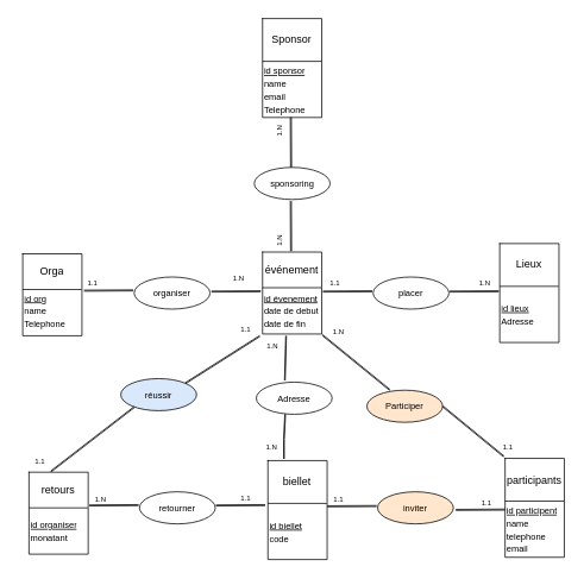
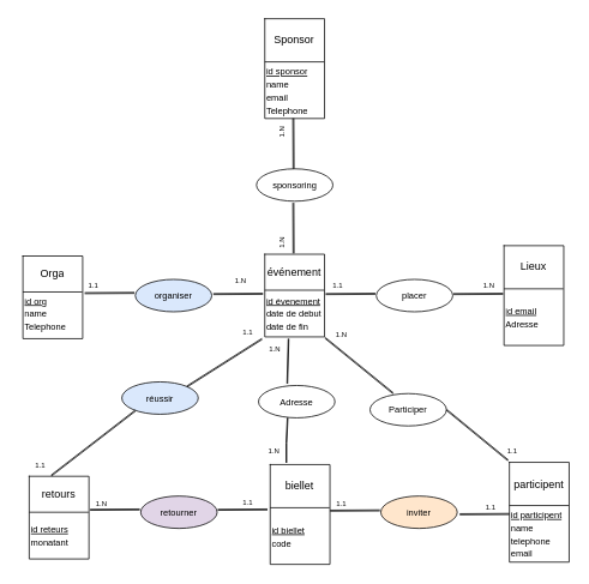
- <mxCell id="32" value="organiser" style="ellipse;whiteSpace=wrap;html=1;align=center;newEdgeStyle={&quot;edgeStyle&quot;:&quot;entityRelationEdgeStyle&quot;,&quot;startArrow&quot;:&quot;none&quot;,&quot;endArrow&quot;:&quot;none&quot;,&quot;segment&quot;:10,&quot;curved&quot;:1,&quot;sourcePerimeterSpacing&quot;:0,&quot;targetPerimeterSpacing&quot;:0};treeFolding=1;treeMoving=1;fontSize=10;" parent="1" vertex="1"><mxGeometry x="150" y="310" width="85" height="36" as="geometry" /></mxCell>
+ <mxCell id="32" value="organiser" style="ellipse;whiteSpace=wrap;html=1;align=center;newEdgeStyle={&quot;edgeStyle&quot;:&quot;entityRelationEdgeStyle&quot;,&quot;startArrow&quot;:&quot;none&quot;,&quot;endArrow&quot;:&quot;none&quot;,&quot;segment&quot;:10,&quot;curved&quot;:1,&quot;sourcePerimeterSpacing&quot;:0,&quot;targetPerimeterSpacing&quot;:0};treeFolding=1;treeMoving=1;fontSize=10;fillColor=#dae8fc;" parent="1" vertex="1"><mxGeometry x="150" y="310" width="85" height="36" as="geometry" /></mxCell>
- <mxCell id="21" value="&lt;div style=&quot;&quot;&gt;&lt;u style=&quot;background-color: initial; font-size: 10px;&quot;&gt;id lieux&lt;/u&gt;&lt;/div&gt;&lt;div style=&quot;&quot;&gt;&lt;span style=&quot;background-color: initial; font-size: 10px;&quot;&gt;Adresse&lt;/span&gt;&lt;/div&gt;" style="shape=partialRectangle;html=1;whiteSpace=wrap;connectable=0;overflow=hidden;fillColor=none;top=0;left=0;bottom=0;right=0;pointerEvents=1;align=left;" parent="20" vertex="1"><mxGeometry width="66" height="63" as="geometry"><mxRectangle width="66" height="63" as="alternateBounds" /></mxGeometry></mxCell>
+ <mxCell id="21" value="&lt;div style=&quot;&quot;&gt;&lt;u style=&quot;background-color: initial; font-size: 10px;&quot;&gt;id email&lt;/u&gt;&lt;/div&gt;&lt;div style=&quot;&quot;&gt;&lt;span style=&quot;background-color: initial; font-size: 10px;&quot;&gt;Adresse&lt;/span&gt;&lt;/div&gt;" style="shape=partialRectangle;html=1;whiteSpace=wrap;connectable=0;overflow=hidden;fillColor=none;top=0;left=0;bottom=0;right=0;pointerEvents=1;align=left;" parent="20" vertex="1"><mxGeometry width="66" height="63" as="geometry"><mxRectangle width="66" height="63" as="alternateBounds" /></mxGeometry></mxCell>
- <mxCell id="54" value="Participer" style="ellipse;whiteSpace=wrap;html=1;align=center;newEdgeStyle={&quot;edgeStyle&quot;:&quot;entityRelationEdgeStyle&quot;,&quot;startArrow&quot;:&quot;none&quot;,&quot;endArrow&quot;:&quot;none&quot;,&quot;segment&quot;:10,&quot;curved&quot;:1,&quot;sourcePerimeterSpacing&quot;:0,&quot;targetPerimeterSpacing&quot;:0};treeFolding=1;treeMoving=1;fontSize=10;fillColor=#ffe6cc;" parent="1" vertex="1"><mxGeometry x="411" y="437" width="85" height="36" as="geometry" /></mxCell>
+ <mxCell id="54" value="Participer" style="ellipse;whiteSpace=wrap;html=1;align=center;newEdgeStyle={&quot;edgeStyle&quot;:&quot;entityRelationEdgeStyle&quot;,&quot;startArrow&quot;:&quot;none&quot;,&quot;endArrow&quot;:&quot;none&quot;,&quot;segment&quot;:10,&quot;curved&quot;:1,&quot;sourcePerimeterSpacing&quot;:0,&quot;targetPerimeterSpacing&quot;:0};treeFolding=1;treeMoving=1;fontSize=10;" parent="1" vertex="1"><mxGeometry x="411" y="437" width="85" height="36" as="geometry" /></mxCell>
- <mxCell id="39" value="participants" style="shape=partialRectangle;html=1;whiteSpace=wrap;connectable=0;overflow=hidden;fillColor=none;top=0;left=0;bottom=0;right=0;pointerEvents=1;" parent="38" vertex="1"><mxGeometry width="66" height="48" as="geometry"><mxRectangle width="66" height="48" as="alternateBounds" /></mxGeometry></mxCell>
+ <mxCell id="39" value="participent" style="shape=partialRectangle;html=1;whiteSpace=wrap;connectable=0;overflow=hidden;fillColor=none;top=0;left=0;bottom=0;right=0;pointerEvents=1;" parent="38" vertex="1"><mxGeometry width="66" height="48" as="geometry"><mxRectangle width="66" height="48" as="alternateBounds" /></mxGeometry></mxCell>
- <mxCell id="55" value="retourner" style="ellipse;whiteSpace=wrap;html=1;align=center;newEdgeStyle={&quot;edgeStyle&quot;:&quot;entityRelationEdgeStyle&quot;,&quot;startArrow&quot;:&quot;none&quot;,&quot;endArrow&quot;:&quot;none&quot;,&quot;segment&quot;:10,&quot;curved&quot;:1,&quot;sourcePerimeterSpacing&quot;:0,&quot;targetPerimeterSpacing&quot;:0};treeFolding=1;treeMoving=1;fontSize=10;" parent="1" vertex="1"><mxGeometry x="156" y="551" width="85" height="36" as="geometry" /></mxCell>
+ <mxCell id="55" value="retourner" style="ellipse;whiteSpace=wrap;html=1;align=center;newEdgeStyle={&quot;edgeStyle&quot;:&quot;entityRelationEdgeStyle&quot;,&quot;startArrow&quot;:&quot;none&quot;,&quot;endArrow&quot;:&quot;none&quot;,&quot;segment&quot;:10,&quot;curved&quot;:1,&quot;sourcePerimeterSpacing&quot;:0,&quot;targetPerimeterSpacing&quot;:0};treeFolding=1;treeMoving=1;fontSize=10;fillColor=#e1d5e7;" parent="1" vertex="1"><mxGeometry x="156" y="551" width="85" height="36" as="geometry" /></mxCell>
- <mxCell id="52" value="&lt;div style=&quot;&quot;&gt;&lt;u style=&quot;background-color: initial; font-size: 10px;&quot;&gt;id organiser&lt;/u&gt;&lt;/div&gt;&lt;div style=&quot;&quot;&gt;&lt;span style=&quot;background-color: initial; font-size: 10px;&quot;&gt;monatant&lt;/span&gt;&lt;/div&gt;" style="shape=partialRectangle;html=1;whiteSpace=wrap;connectable=0;overflow=hidden;fillColor=none;top=0;left=0;bottom=0;right=0;pointerEvents=1;align=left;" parent="51" vertex="1"><mxGeometry width="66" height="52" as="geometry"><mxRectangle width="66" height="52" as="alternateBounds" /></mxGeometry></mxCell>
+ <mxCell id="52" value="&lt;div style=&quot;&quot;&gt;&lt;u style=&quot;background-color: initial; font-size: 10px;&quot;&gt;id reteurs&lt;/u&gt;&lt;/div&gt;&lt;div style=&quot;&quot;&gt;&lt;span style=&quot;background-color: initial; font-size: 10px;&quot;&gt;monatant&lt;/span&gt;&lt;/div&gt;" style="shape=partialRectangle;html=1;whiteSpace=wrap;connectable=0;overflow=hidden;fillColor=none;top=0;left=0;bottom=0;right=0;pointerEvents=1;align=left;" parent="51" vertex="1"><mxGeometry width="66" height="52" as="geometry"><mxRectangle width="66" height="52" as="alternateBounds" /></mxGeometry></mxCell>
